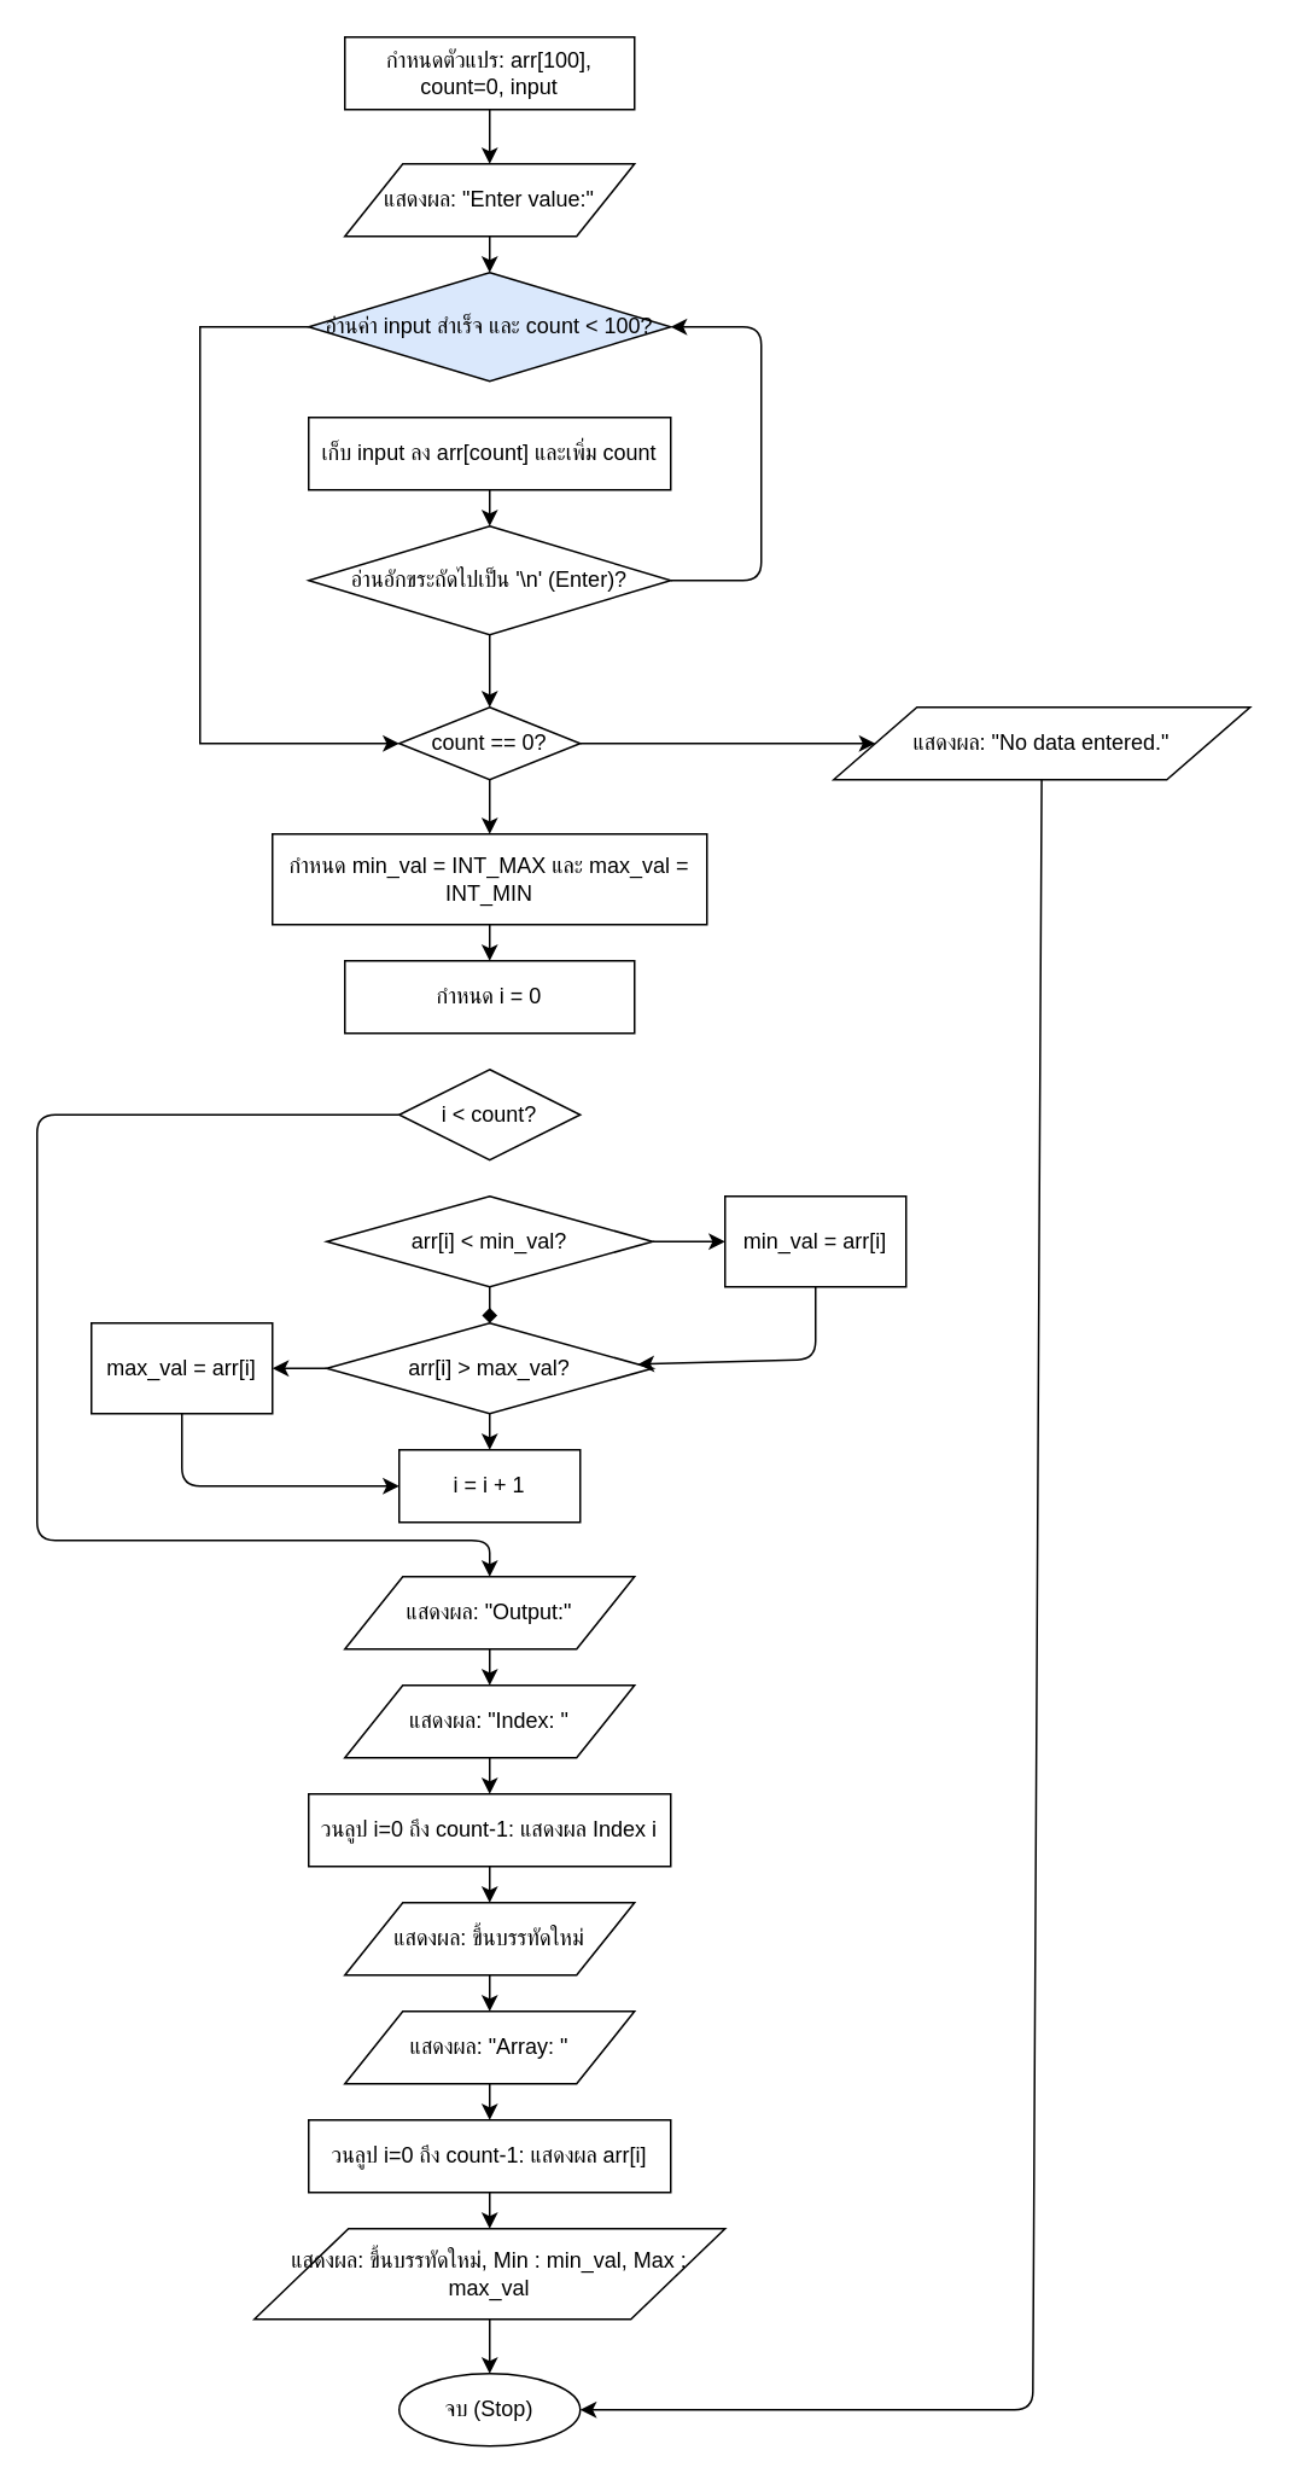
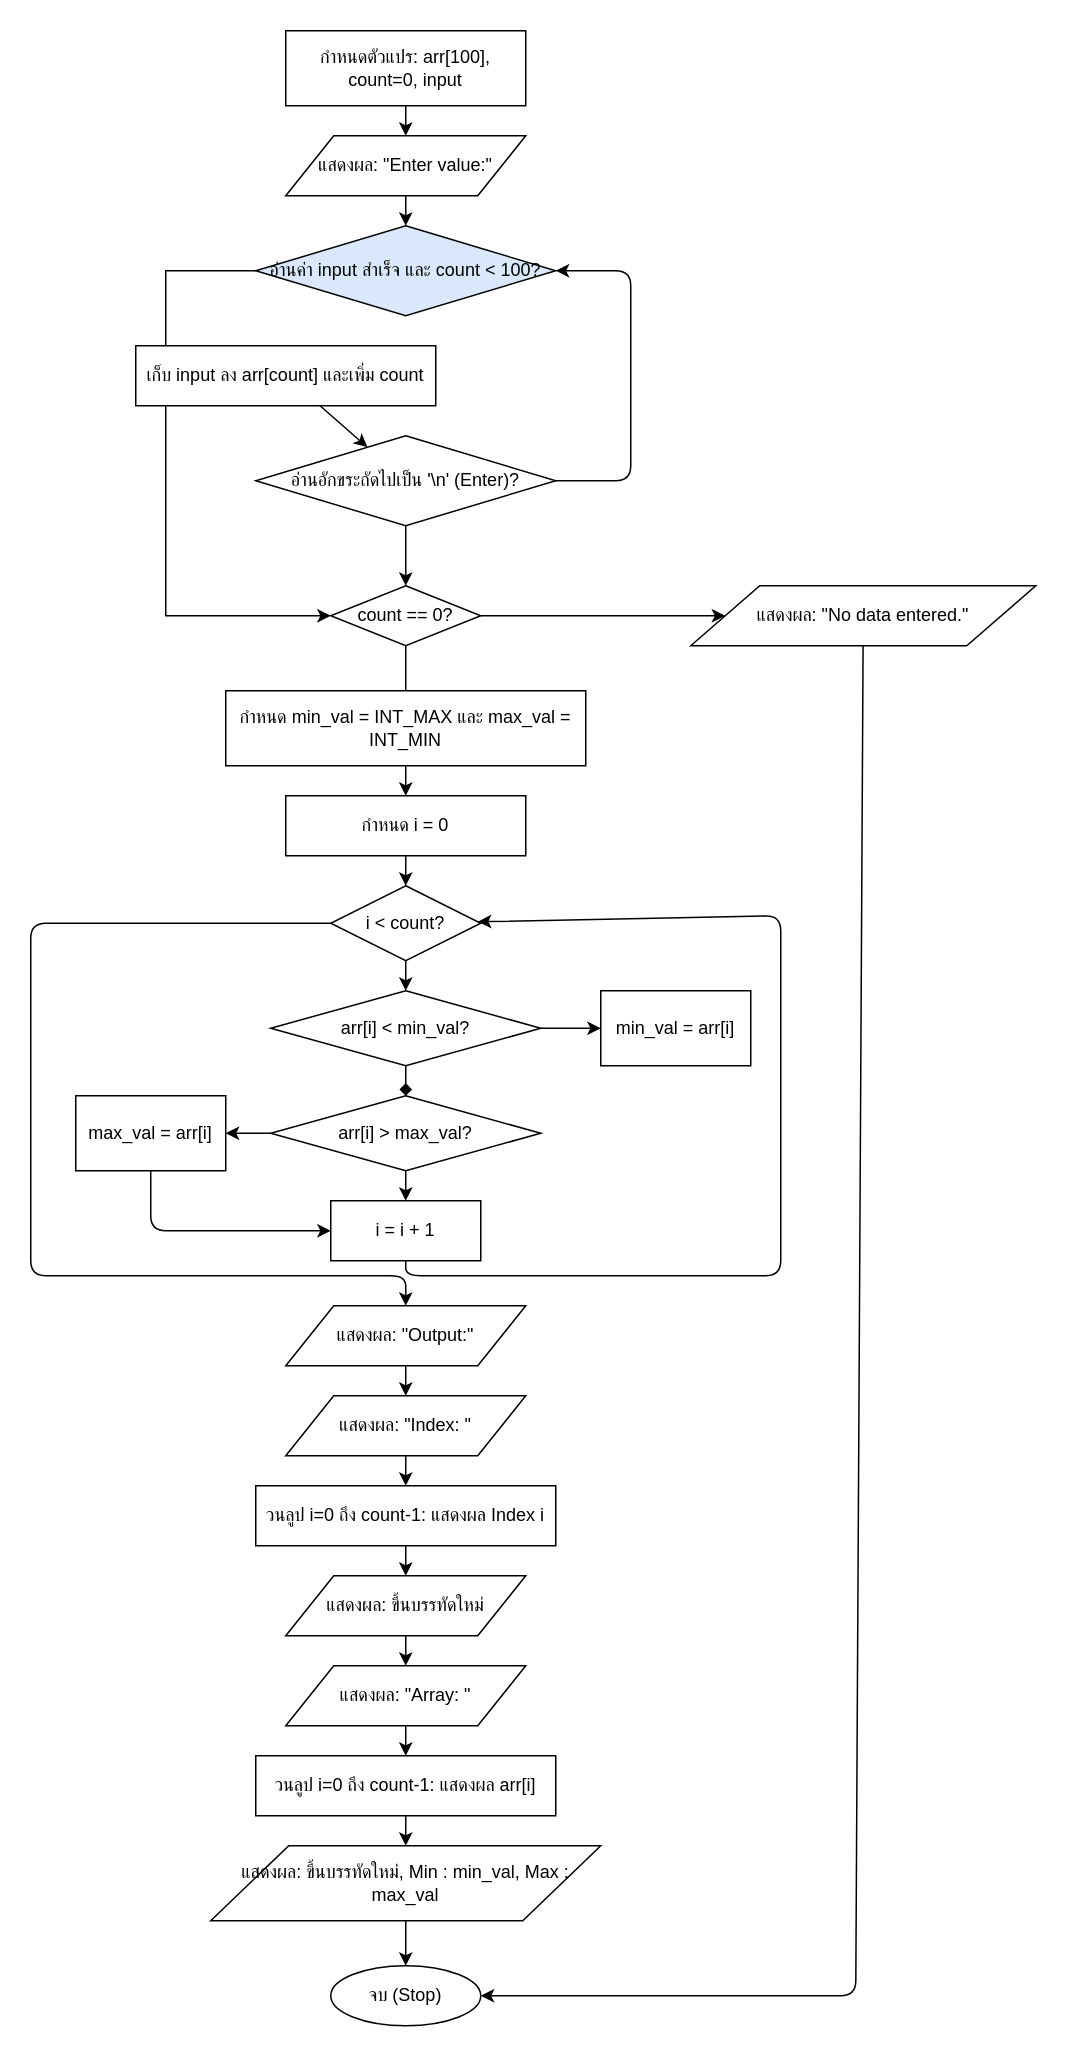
- <mxCell id="2" value="กำหนดตัวแปร: arr[100], count=0, input" style="rounded=0;whiteSpace=wrap;html=1;" vertex="1" parent="1"><mxGeometry x="190" y="20" width="160" height="40" as="geometry" /></mxCell>
+ <mxCell id="2" value="กำหนดตัวแปร: arr[100], count=0, input" style="rounded=0;whiteSpace=wrap;html=1;" vertex="1" parent="1"><mxGeometry x="190" y="20" width="160" height="50" as="geometry" /></mxCell>
- <mxCell id="6" value="เก็บ input ลง arr[count] และเพิ่ม count" style="rounded=0;whiteSpace=wrap;html=1;" vertex="1" parent="1"><mxGeometry x="170" y="230" width="200" height="40" as="geometry" /></mxCell>
+ <mxCell id="6" value="เก็บ input ลง arr[count] และเพิ่ม count" style="rounded=0;whiteSpace=wrap;html=1;" vertex="1" parent="1"><mxGeometry x="90" y="230" width="200" height="40" as="geometry" /></mxCell>
- <mxCell id="31" value="" style="endArrow=classic;html=1;entryDx=0;entryDy=0;entryPerimeter=0;" edge="1" parent="1" source="24" target="8"><mxGeometry width="50" height="50" relative="1" as="geometry"><mxPoint x="270" y="430" as="sourcePoint" /><mxPoint x="270" y="460" as="targetPoint" /></mxGeometry></mxCell>
+ <mxCell id="31" value="" style="endArrow=none;html=1;entryDx=0;entryDy=0;entryPerimeter=0;" edge="1" parent="1" source="24" target="8"><mxGeometry width="50" height="50" relative="1" as="geometry"><mxPoint x="270" y="430" as="sourcePoint" /><mxPoint x="270" y="460" as="targetPoint" /></mxGeometry></mxCell>
+ <mxCell id="35" value="" style="endArrow=classic;html=1;entryDx=0;entryDy=0;entryPerimeter=0;" edge="1" parent="1" source="9" target="10"><mxGeometry width="50" height="50" relative="1" as="geometry"><mxPoint x="270" y="580" as="sourcePoint" /><mxPoint x="270" y="610" as="targetPoint" /></mxGeometry></mxCell>
+ <mxCell id="36" value="" style="endArrow=classic;html=1;entryDx=0;entryDy=0;entryPerimeter=0;" edge="1" parent="1" source="10" target="11"><mxGeometry width="50" height="50" relative="1" as="geometry"><mxPoint x="270" y="640" as="sourcePoint" /><mxPoint x="270" y="670" as="targetPoint" /></mxGeometry></mxCell>
- <mxCell id="39" value="" style="endArrow=classic;html=1;entryDx=0;entryDy=0;entryPerimeter=0;" edge="1" parent="1" source="12" target="13"><mxGeometry width="50" height="50" relative="1" as="geometry"><mxPoint x="100" y="710" as="sourcePoint" /><mxPoint x="180" y="755" as="targetPoint" /><Array as="points"><mxPoint x="450" y="750" /></Array></mxGeometry></mxCell>
+ <mxCell id="43" value="" style="endArrow=classic;html=1;entryDx=0;entryDy=0;entryPerimeter=0;" edge="1" parent="1" source="15" target="10"><mxGeometry width="50" height="50" relative="1" as="geometry"><mxPoint x="270" y="840" as="sourcePoint" /><mxPoint x="270" y="590" as="targetPoint" /><Array as="points"><mxPoint x="270" y="850" /><mxPoint x="520" y="850" /><mxPoint x="520" y="610" /></Array></mxGeometry></mxCell>
